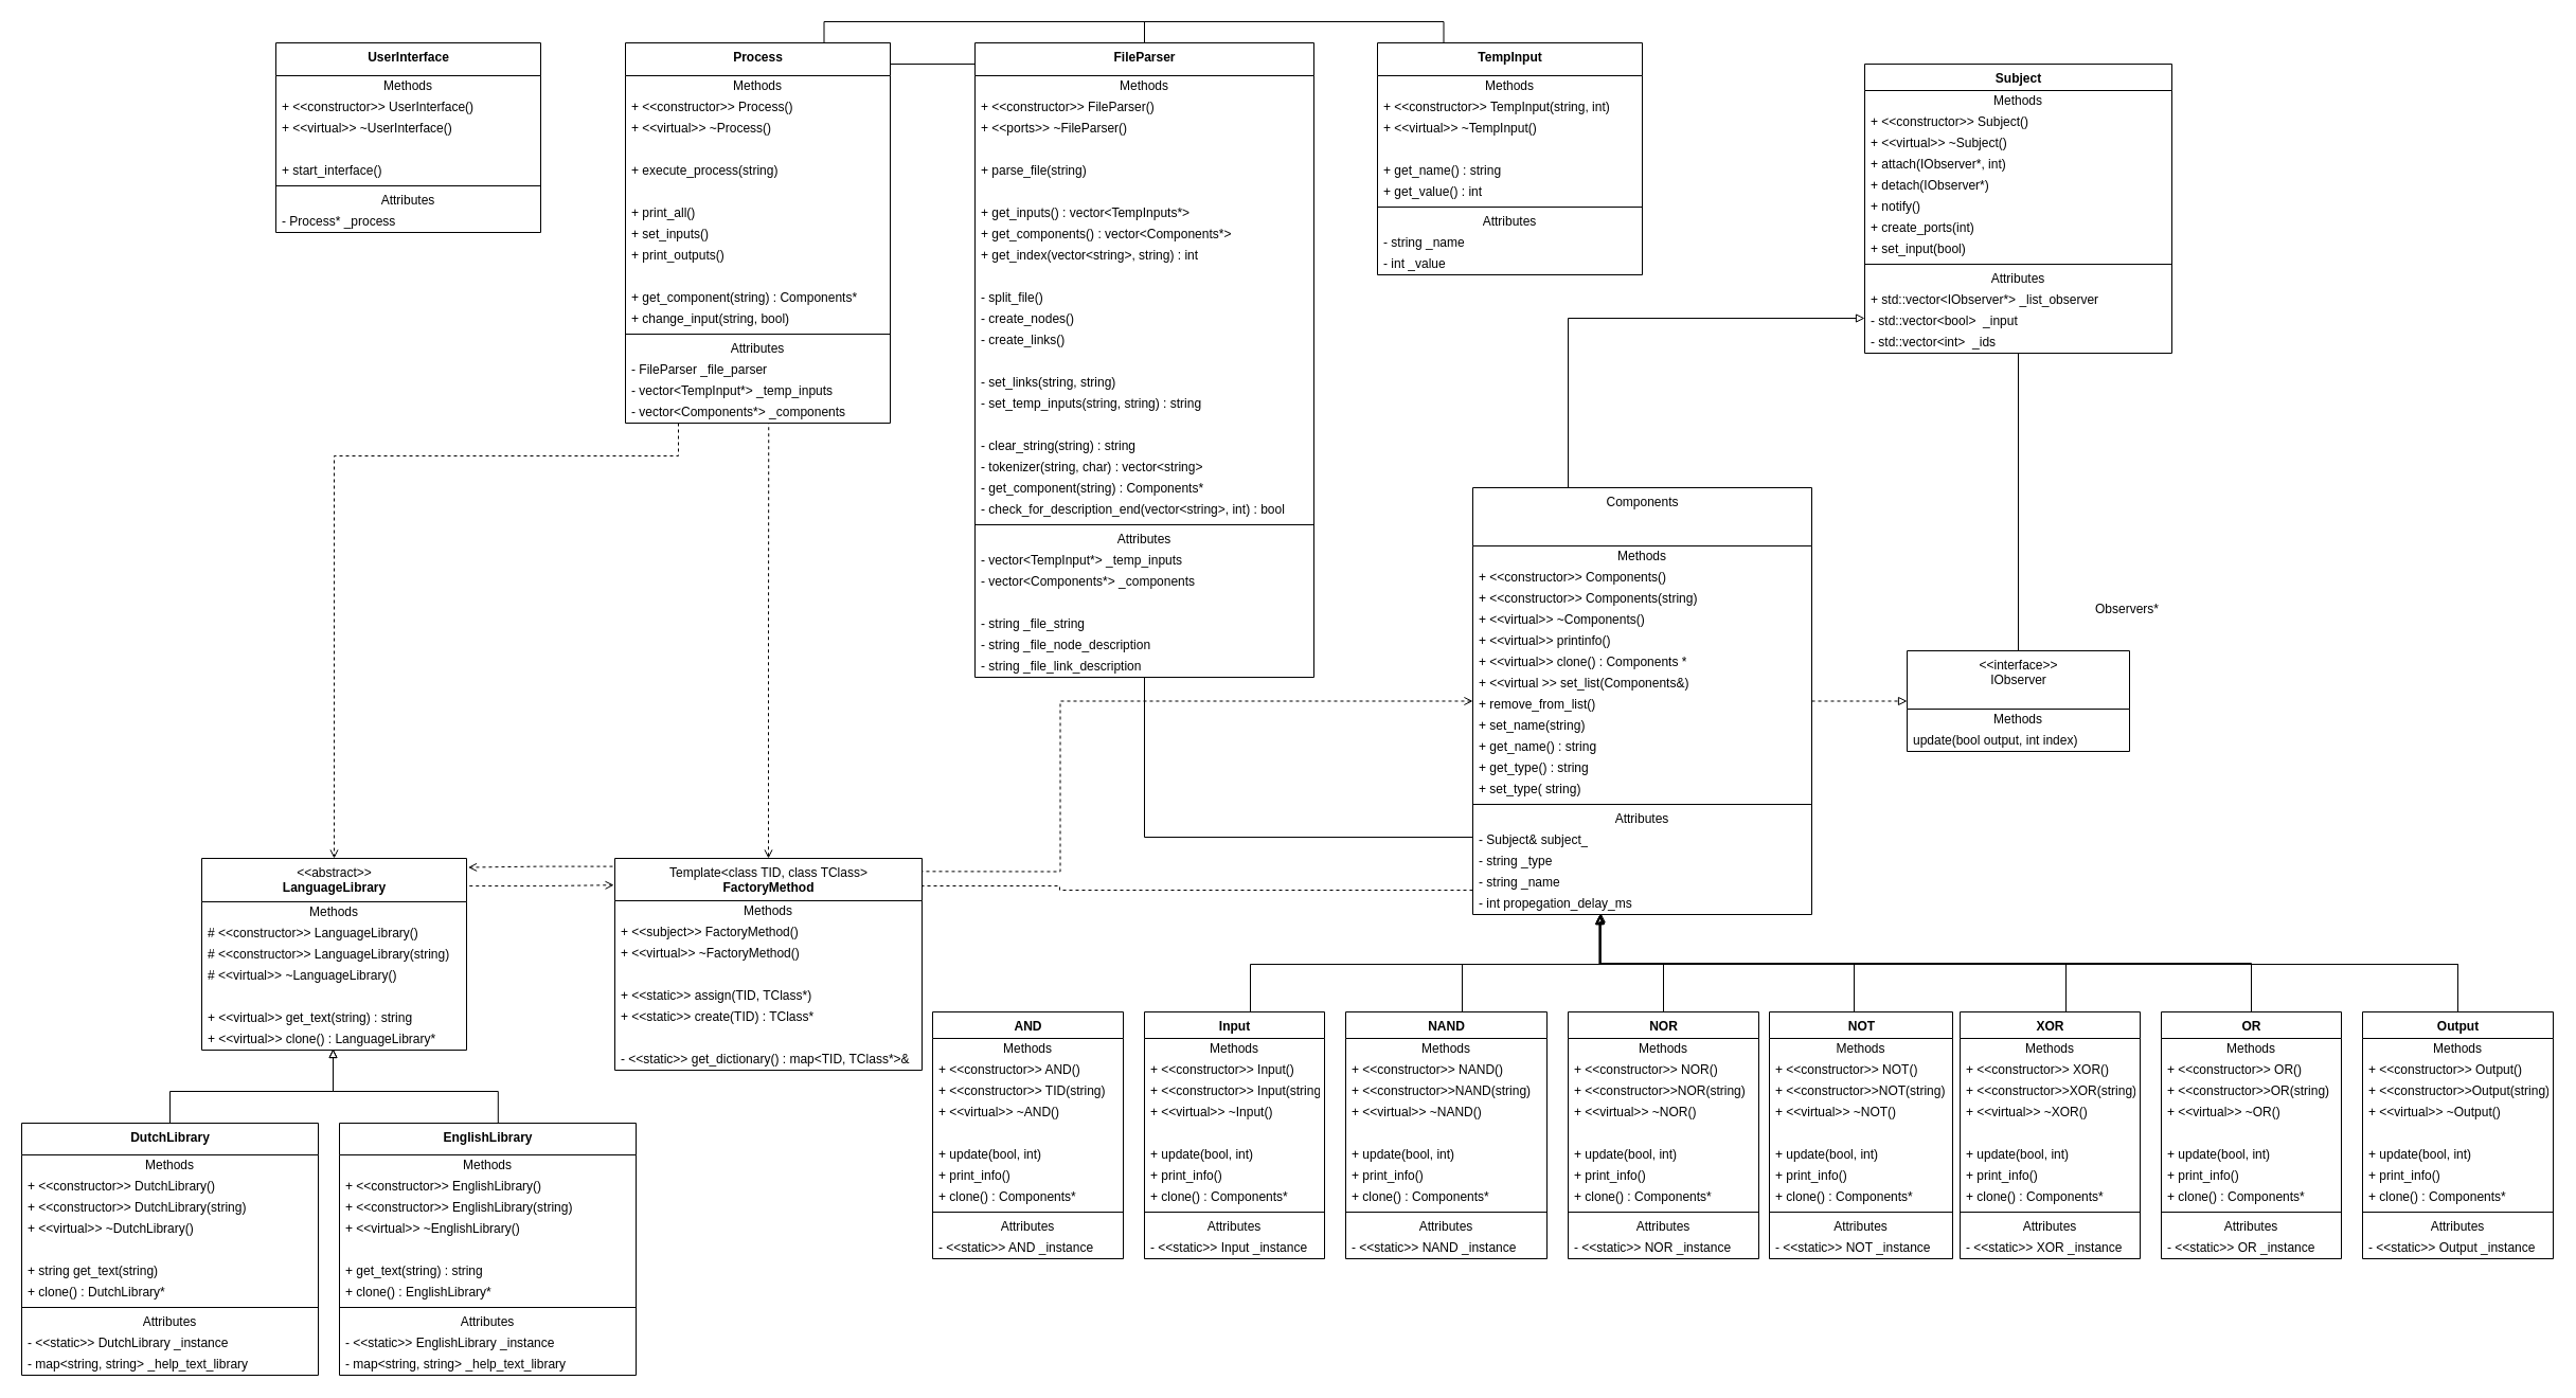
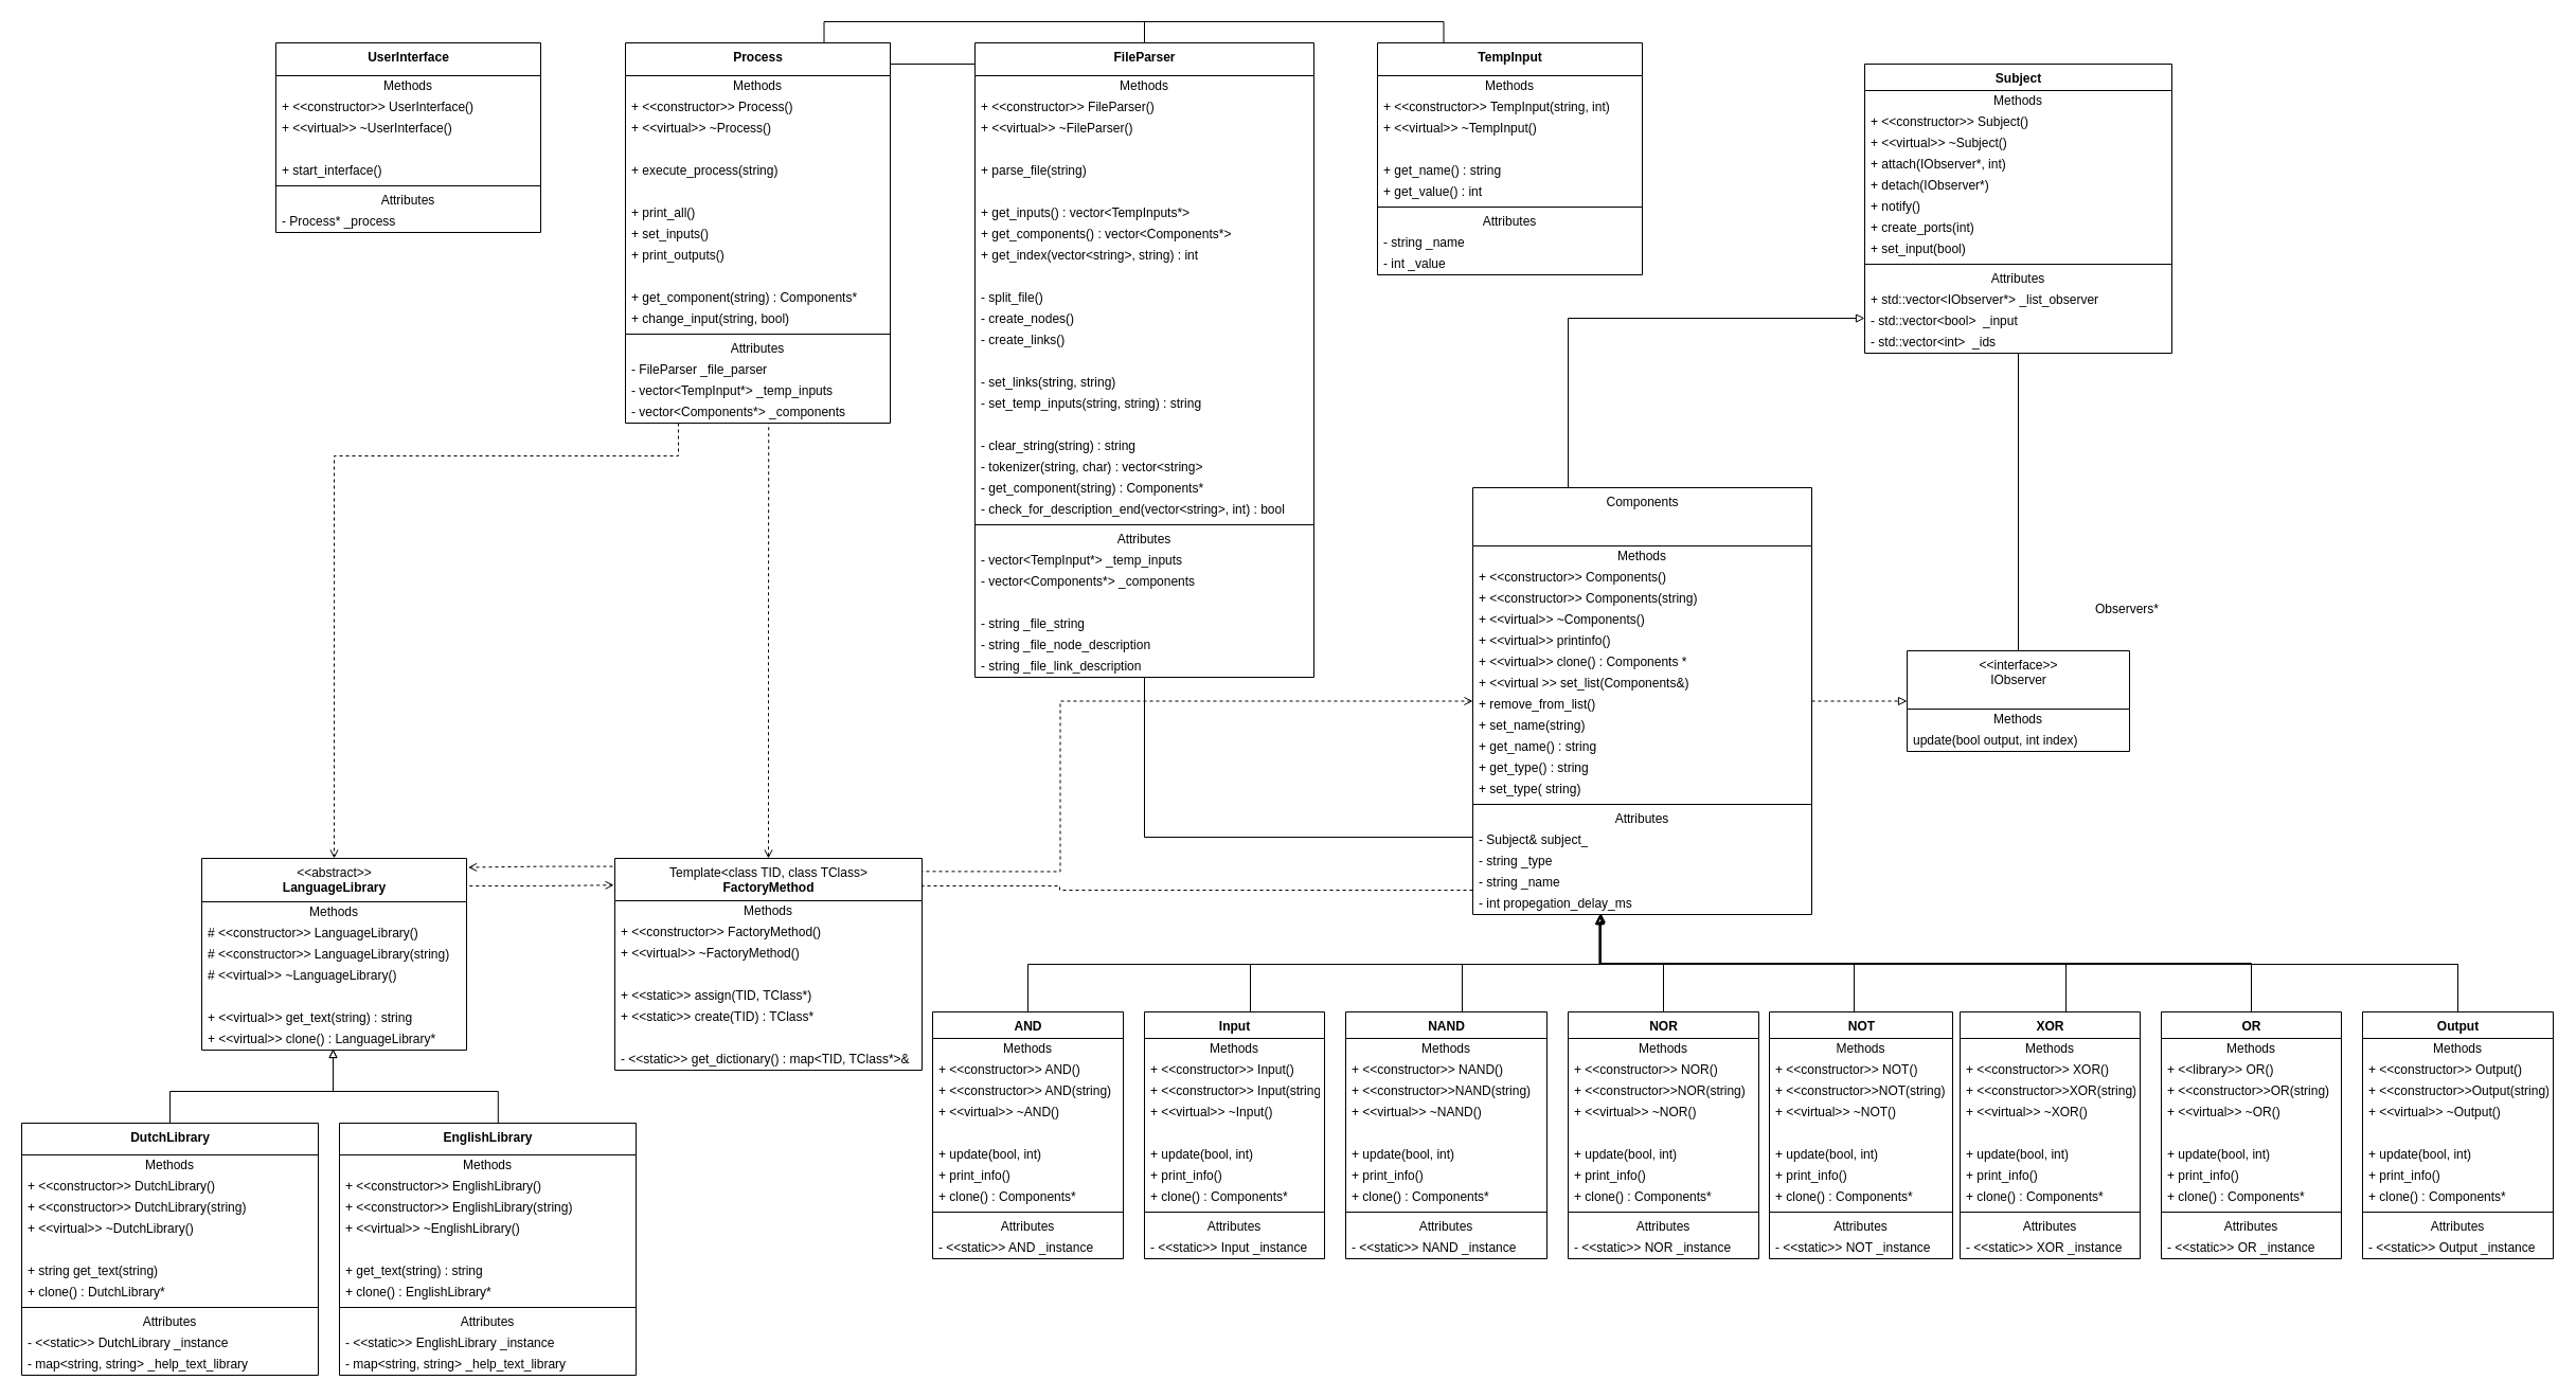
- <mxCell id="106" value="+ &amp;lt;&amp;lt;ports&amp;gt;&amp;gt; ~&lt;span style=&quot;text-align: center;&quot;&gt;FileParser&lt;/span&gt;()" style="text;html=1;strokeColor=none;fillColor=none;align=left;verticalAlign=middle;spacingLeft=4;spacingRight=4;overflow=hidden;rotatable=0;points=[[0,0.5],[1,0.5]];portConstraint=eastwest;" parent="103" vertex="1"><mxGeometry y="71" width="320" height="20" as="geometry" /></mxCell>
+ <mxCell id="106" value="+ &amp;lt;&amp;lt;virtual&amp;gt;&amp;gt; ~&lt;span style=&quot;text-align: center;&quot;&gt;FileParser&lt;/span&gt;()" style="text;html=1;strokeColor=none;fillColor=none;align=left;verticalAlign=middle;spacingLeft=4;spacingRight=4;overflow=hidden;rotatable=0;points=[[0,0.5],[1,0.5]];portConstraint=eastwest;" parent="103" vertex="1"><mxGeometry y="71" width="320" height="20" as="geometry" /></mxCell>
- <mxCell id="18" value="+ &amp;lt;&amp;lt;subject&amp;gt;&amp;gt; FactoryMethod()" style="text;html=1;strokeColor=none;fillColor=none;align=left;verticalAlign=middle;spacingLeft=4;spacingRight=4;overflow=hidden;rotatable=0;points=[[0,0.5],[1,0.5]];portConstraint=eastwest;" parent="16" vertex="1"><mxGeometry y="60" width="290" height="20" as="geometry" /></mxCell>
+ <mxCell id="18" value="+ &amp;lt;&amp;lt;constructor&amp;gt;&amp;gt; FactoryMethod()" style="text;html=1;strokeColor=none;fillColor=none;align=left;verticalAlign=middle;spacingLeft=4;spacingRight=4;overflow=hidden;rotatable=0;points=[[0,0.5],[1,0.5]];portConstraint=eastwest;" parent="16" vertex="1"><mxGeometry y="60" width="290" height="20" as="geometry" /></mxCell>
+ <mxCell id="5" style="edgeStyle=orthogonalEdgeStyle;rounded=0;orthogonalLoop=1;jettySize=auto;html=1;exitX=0.5;exitY=0;exitDx=0;exitDy=0;entryX=0.377;entryY=1.007;entryDx=0;entryDy=0;endArrow=block;endFill=0;entryPerimeter=0;" parent="1" source="60" target="180" edge="1"><mxGeometry relative="1" as="geometry"><mxPoint x="980" y="955" as="sourcePoint" /><Array as="points"><mxPoint x="970" y="910" /><mxPoint x="1511" y="910" /></Array><mxPoint x="1500" y="870" as="targetPoint" /></mxGeometry></mxCell>
- <mxCell id="244" value="+ &amp;lt;&amp;lt;constructor&amp;gt;&amp;gt; OR()" style="text;html=1;strokeColor=none;fillColor=none;align=left;verticalAlign=middle;spacingLeft=4;spacingRight=4;overflow=hidden;rotatable=0;points=[[0,0.5],[1,0.5]];portConstraint=eastwest;" vertex="1" parent="242"><mxGeometry y="45" width="170" height="20" as="geometry" /></mxCell>
+ <mxCell id="244" value="+ &amp;lt;&amp;lt;library&amp;gt;&amp;gt; OR()" style="text;html=1;strokeColor=none;fillColor=none;align=left;verticalAlign=middle;spacingLeft=4;spacingRight=4;overflow=hidden;rotatable=0;points=[[0,0.5],[1,0.5]];portConstraint=eastwest;" vertex="1" parent="242"><mxGeometry y="45" width="170" height="20" as="geometry" /></mxCell>
- <mxCell id="63" value="+ &amp;lt;&amp;lt;constructor&amp;gt;&amp;gt; TID(string)" style="text;html=1;strokeColor=none;fillColor=none;align=left;verticalAlign=middle;spacingLeft=4;spacingRight=4;overflow=hidden;rotatable=0;points=[[0,0.5],[1,0.5]];portConstraint=eastwest;" parent="60" vertex="1"><mxGeometry y="65" width="180" height="20" as="geometry" /></mxCell>
+ <mxCell id="63" value="+ &amp;lt;&amp;lt;constructor&amp;gt;&amp;gt; AND(string)" style="text;html=1;strokeColor=none;fillColor=none;align=left;verticalAlign=middle;spacingLeft=4;spacingRight=4;overflow=hidden;rotatable=0;points=[[0,0.5],[1,0.5]];portConstraint=eastwest;" parent="60" vertex="1"><mxGeometry y="65" width="180" height="20" as="geometry" /></mxCell>
